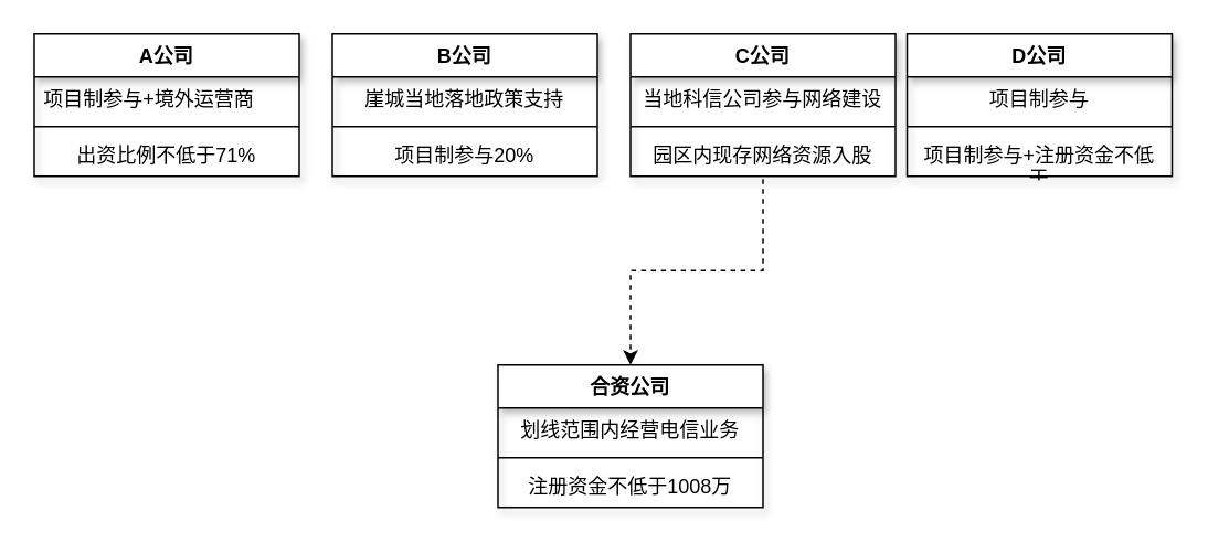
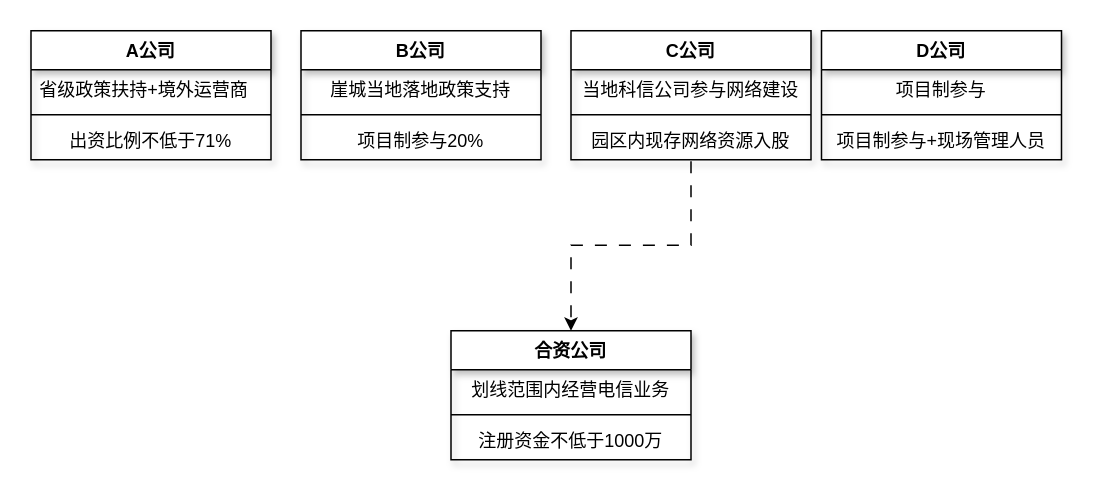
- <mxCell id="3" value="项目制参与+境外运营商" style="text;strokeColor=none;fillColor=none;align=left;verticalAlign=top;spacingLeft=4;spacingRight=4;overflow=hidden;rotatable=0;points=[[0,0.5],[1,0.5]];portConstraint=eastwest;whiteSpace=wrap;html=1;" vertex="1" parent="2"><mxGeometry y="26" width="160" height="26" as="geometry" /></mxCell>
+ <mxCell id="3" value="省级政策扶持+境外运营商" style="text;strokeColor=none;fillColor=none;align=left;verticalAlign=top;spacingLeft=4;spacingRight=4;overflow=hidden;rotatable=0;points=[[0,0.5],[1,0.5]];portConstraint=eastwest;whiteSpace=wrap;html=1;" vertex="1" parent="2"><mxGeometry y="26" width="160" height="26" as="geometry" /></mxCell>
- <mxCell id="18" value="项目制参与+注册资金不低于" style="text;strokeColor=none;fillColor=none;align=center;verticalAlign=top;spacingLeft=4;spacingRight=4;overflow=hidden;rotatable=0;points=[[0,0.5],[1,0.5]];portConstraint=eastwest;whiteSpace=wrap;html=1;" vertex="1" parent="15"><mxGeometry y="60" width="160" height="26" as="geometry" /></mxCell>
+ <mxCell id="18" value="项目制参与+现场管理人员" style="text;strokeColor=none;fillColor=none;align=center;verticalAlign=top;spacingLeft=4;spacingRight=4;overflow=hidden;rotatable=0;points=[[0,0.5],[1,0.5]];portConstraint=eastwest;whiteSpace=wrap;html=1;" vertex="1" parent="15"><mxGeometry y="60" width="160" height="26" as="geometry" /></mxCell>
- <mxCell id="10" value="" style="edgeStyle=orthogonalEdgeStyle;rounded=0;orthogonalLoop=1;jettySize=auto;html=1;flowAnimation=1;dashed=1;" edge="1" parent="1" source="11" target="19"><mxGeometry relative="1" as="geometry" /></mxCell>
+ <mxCell id="10" value="" style="edgeStyle=orthogonalEdgeStyle;rounded=0;orthogonalLoop=1;jettySize=auto;html=1;flowAnimation=1;" edge="1" parent="1" source="11" target="19"><mxGeometry relative="1" as="geometry" /></mxCell>
- <mxCell id="22" value="注册资金不低于1008万" style="text;strokeColor=none;fillColor=none;align=center;verticalAlign=top;spacingLeft=4;spacingRight=4;overflow=hidden;rotatable=0;points=[[0,0.5],[1,0.5]];portConstraint=eastwest;whiteSpace=wrap;html=1;" vertex="1" parent="19"><mxGeometry y="60" width="160" height="26" as="geometry" /></mxCell>
+ <mxCell id="22" value="注册资金不低于1000万" style="text;strokeColor=none;fillColor=none;align=center;verticalAlign=top;spacingLeft=4;spacingRight=4;overflow=hidden;rotatable=0;points=[[0,0.5],[1,0.5]];portConstraint=eastwest;whiteSpace=wrap;html=1;" vertex="1" parent="19"><mxGeometry y="60" width="160" height="26" as="geometry" /></mxCell>
